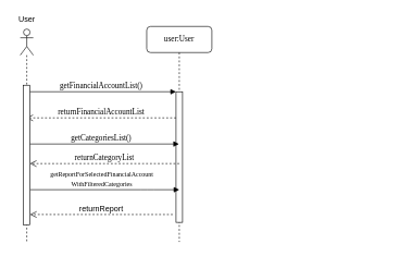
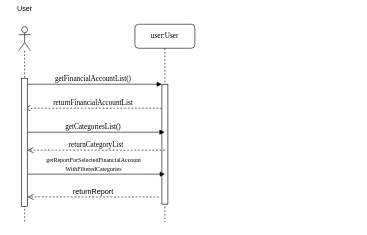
- <mxCell id="12" value="User" style="text;html=1;align=center;verticalAlign=middle;resizable=0;points=[];;autosize=1;" vertex="1" parent="1"><mxGeometry x="20" y="20" width="40" height="20" as="geometry" /></mxCell>
+ <mxCell id="12" value="User" style="text;html=1;align=center;verticalAlign=middle;resizable=0;points=[];;autosize=1;" vertex="1" parent="1"><mxGeometry x="20" y="5" width="40" height="20" as="geometry" /></mxCell>
